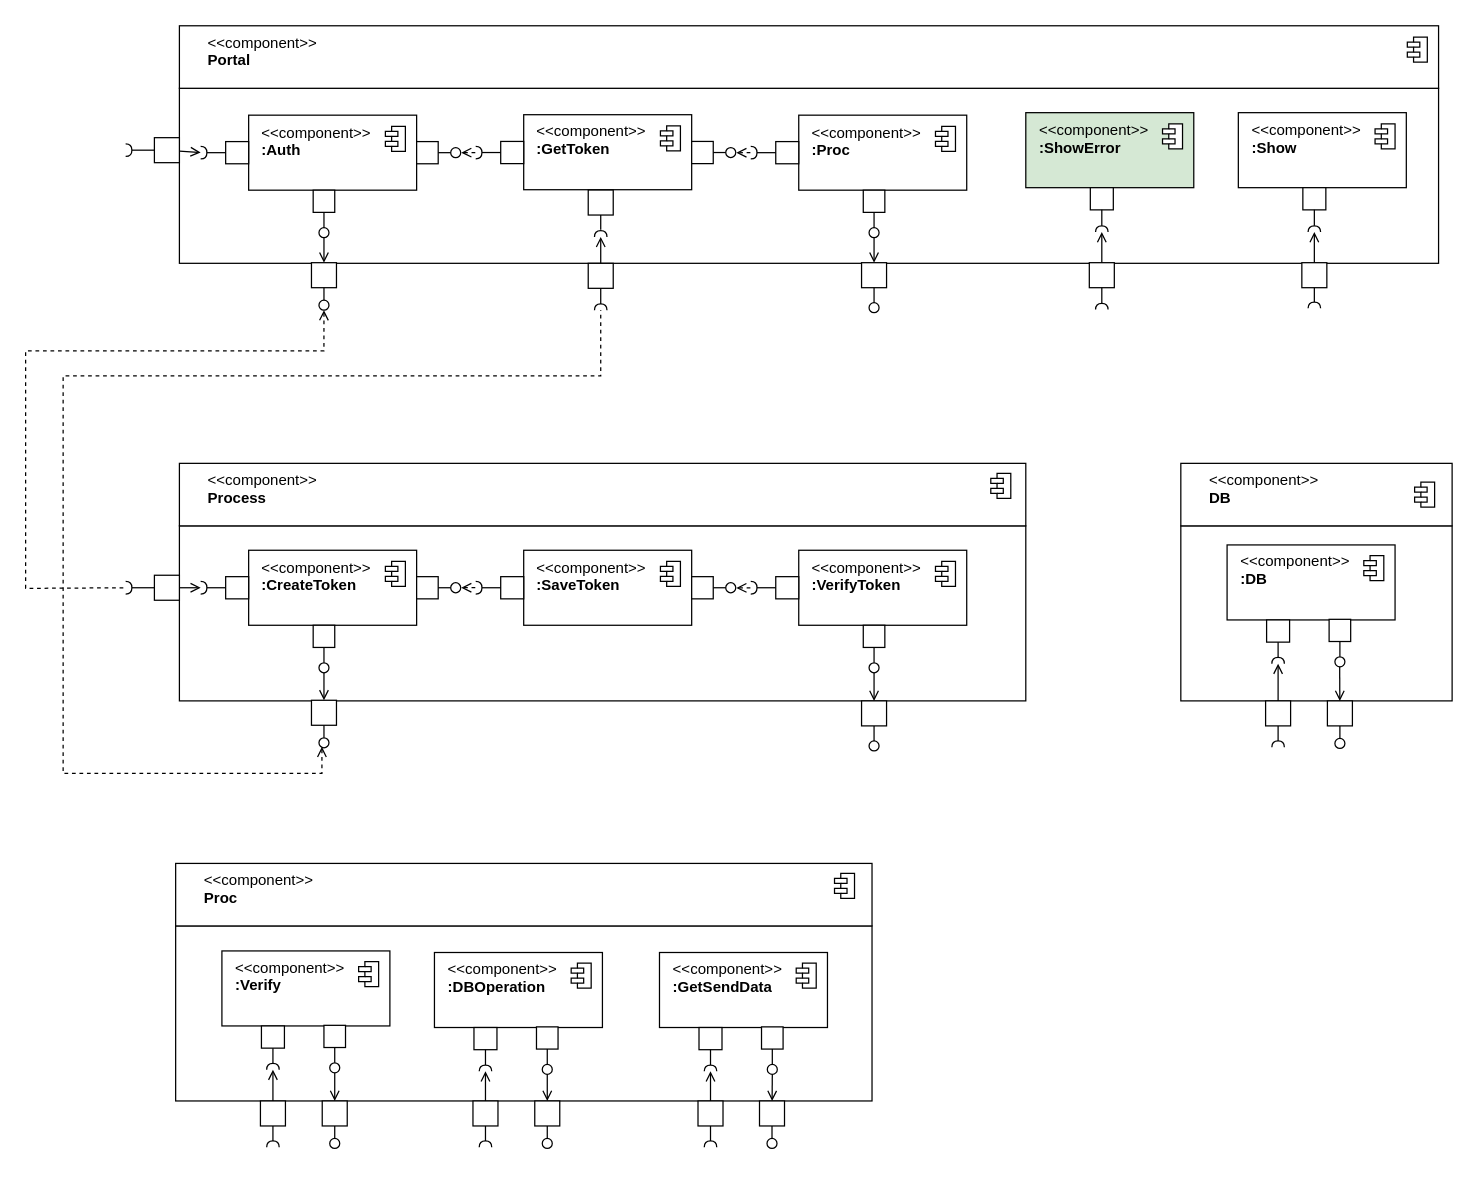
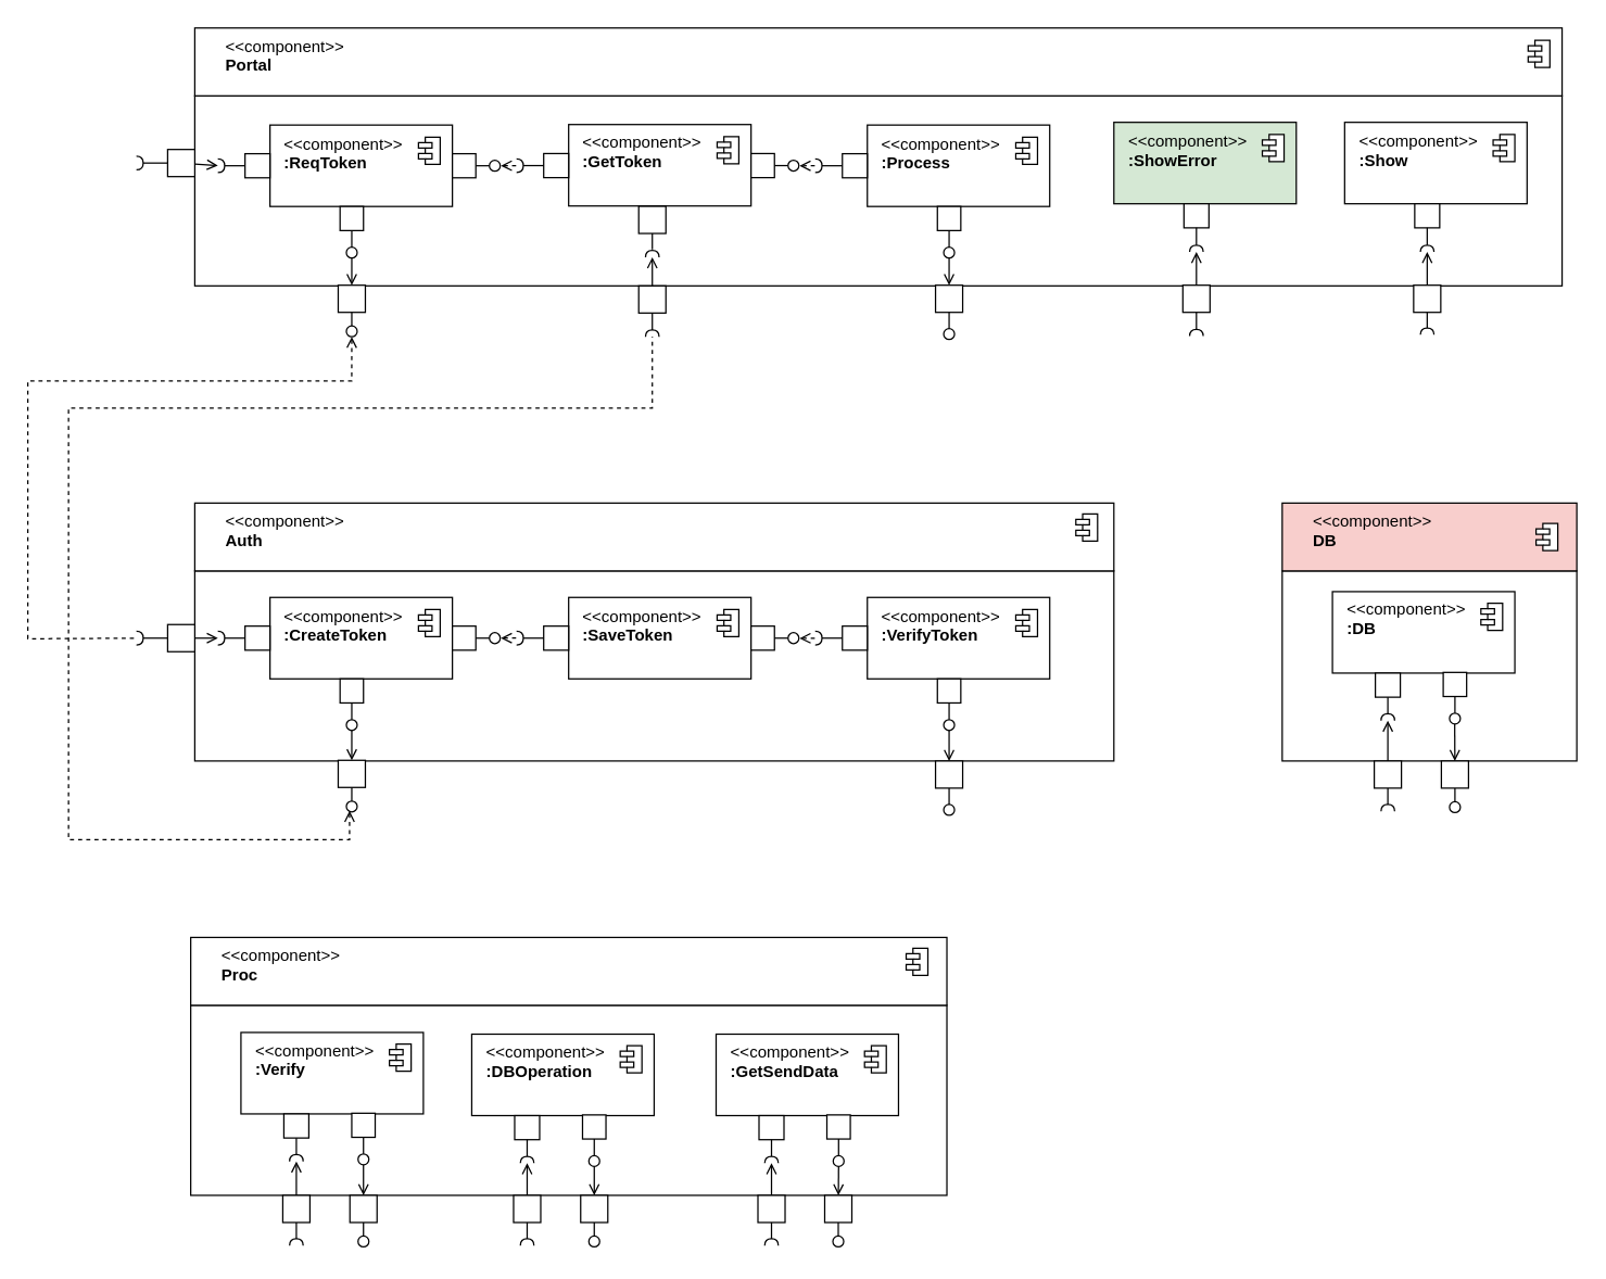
- <mxCell id="79" value="&lt;div&gt;&amp;lt;&amp;lt;component&amp;gt;&amp;gt;&lt;/div&gt;&lt;div&gt;&lt;b&gt;:Auth&lt;/b&gt;&lt;/div&gt;" style="html=1;align=left;spacingLeft=9;verticalAlign=top;container=0;" vertex="1" parent="78"><mxGeometry x="38.389" width="134.361" height="60" as="geometry" /></mxCell>
+ <mxCell id="79" value="&lt;div&gt;&amp;lt;&amp;lt;component&amp;gt;&amp;gt;&lt;/div&gt;&lt;div&gt;&lt;b&gt;:ReqToken&lt;/b&gt;&lt;/div&gt;" style="html=1;align=left;spacingLeft=9;verticalAlign=top;container=0;" vertex="1" parent="78"><mxGeometry x="38.389" width="134.361" height="60" as="geometry" /></mxCell>
- <mxCell id="46" value="&lt;div&gt;&amp;lt;&amp;lt;component&amp;gt;&amp;gt;&lt;/div&gt;&lt;div&gt;&lt;b&gt;:Proc&lt;/b&gt;&lt;/div&gt;" style="html=1;align=left;spacingLeft=9;verticalAlign=top;container=0;" vertex="1" parent="45"><mxGeometry x="38.389" width="134.361" height="60" as="geometry" /></mxCell>
+ <mxCell id="46" value="&lt;div&gt;&amp;lt;&amp;lt;component&amp;gt;&amp;gt;&lt;/div&gt;&lt;div&gt;&lt;b&gt;:Process&lt;/b&gt;&lt;/div&gt;" style="html=1;align=left;spacingLeft=9;verticalAlign=top;container=0;" vertex="1" parent="45"><mxGeometry x="38.389" width="134.361" height="60" as="geometry" /></mxCell>
- <mxCell id="95" value="&lt;div&gt;&amp;lt;&amp;lt;component&amp;gt;&amp;gt;&lt;/div&gt;&lt;div&gt;&lt;b&gt;Process&lt;/b&gt;&lt;/div&gt;" style="html=1;align=left;spacingLeft=21;verticalAlign=top;container=0;" vertex="1" parent="93"><mxGeometry x="43" width="677" height="50" as="geometry" /></mxCell>
+ <mxCell id="95" value="&lt;div&gt;&amp;lt;&amp;lt;component&amp;gt;&amp;gt;&lt;/div&gt;&lt;div&gt;&lt;b&gt;Auth&lt;/b&gt;&lt;/div&gt;" style="html=1;align=left;spacingLeft=21;verticalAlign=top;container=0;" vertex="1" parent="93"><mxGeometry x="43" width="677" height="50" as="geometry" /></mxCell>
- <mxCell id="221" value="&lt;div&gt;&amp;lt;&amp;lt;component&amp;gt;&amp;gt;&lt;/div&gt;&lt;div&gt;&lt;b&gt;DB&lt;/b&gt;&lt;/div&gt;" style="html=1;align=left;spacingLeft=21;verticalAlign=top;container=0;" vertex="1" parent="219"><mxGeometry width="217" height="50" as="geometry" /></mxCell>
+ <mxCell id="221" value="&lt;div&gt;&amp;lt;&amp;lt;component&amp;gt;&amp;gt;&lt;/div&gt;&lt;div&gt;&lt;b&gt;DB&lt;/b&gt;&lt;/div&gt;" style="html=1;align=left;spacingLeft=21;verticalAlign=top;container=0;fillColor=#f8cecc;" vertex="1" parent="219"><mxGeometry width="217" height="50" as="geometry" /></mxCell>
